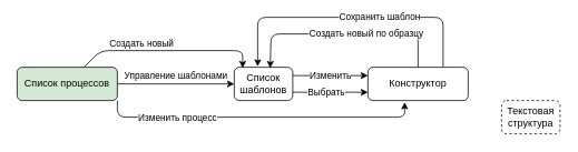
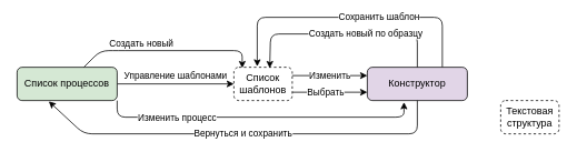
- <mxCell id="8" value="Список шаблонов" style="rounded=1;whiteSpace=wrap;html=1;" vertex="1" parent="1"><mxGeometry x="280" y="80" width="70" height="40" as="geometry" /></mxCell>
+ <mxCell id="8" value="Список шаблонов" style="rounded=1;whiteSpace=wrap;html=1;dashed=1;" vertex="1" parent="1"><mxGeometry x="280" y="80" width="70" height="40" as="geometry" /></mxCell>
- <mxCell id="11" value="Конструктор" style="rounded=1;whiteSpace=wrap;html=1;" vertex="1" parent="1"><mxGeometry x="440" y="80" width="120" height="40" as="geometry" /></mxCell>
+ <mxCell id="11" value="Конструктор" style="rounded=1;whiteSpace=wrap;html=1;fillColor=#e1d5e7;" vertex="1" parent="1"><mxGeometry x="440" y="80" width="120" height="40" as="geometry" /></mxCell>
+ <mxCell id="13" value="Вернуться и сохранить" style="endArrow=classic;html=1;exitX=0.5;exitY=1;exitDx=0;exitDy=0;entryX=0.317;entryY=1.025;entryDx=0;entryDy=0;entryPerimeter=0;" edge="1" parent="1" source="11" target="5"><mxGeometry width="50" height="50" relative="1" as="geometry"><mxPoint x="580" y="200" as="sourcePoint" /><mxPoint x="120" y="160" as="targetPoint" /><Array as="points"><mxPoint x="500" y="160" /><mxPoint x="100" y="160" /></Array></mxGeometry></mxCell>
